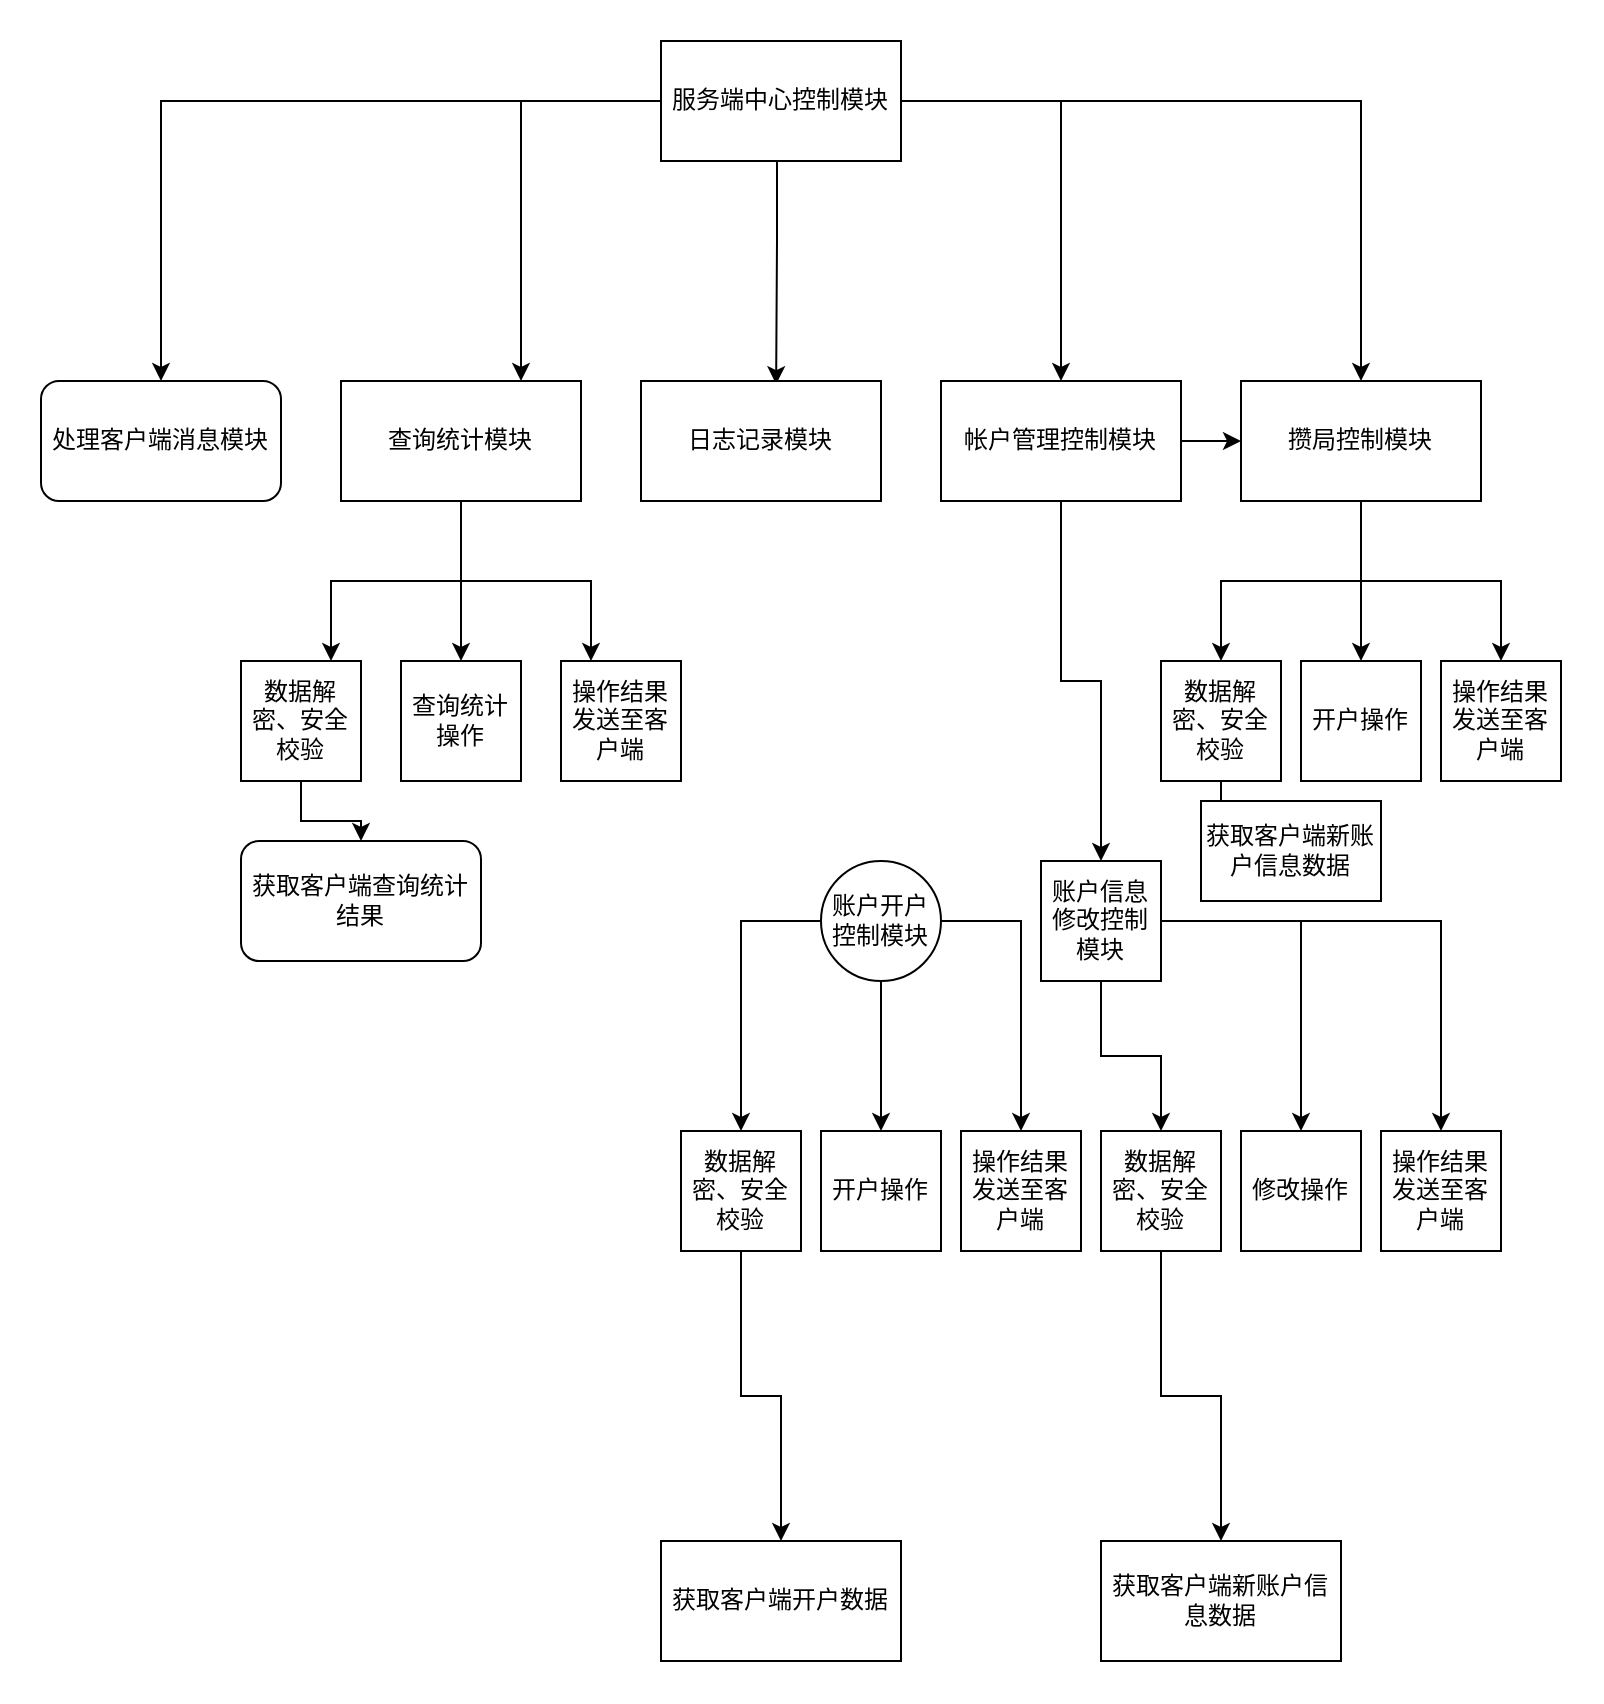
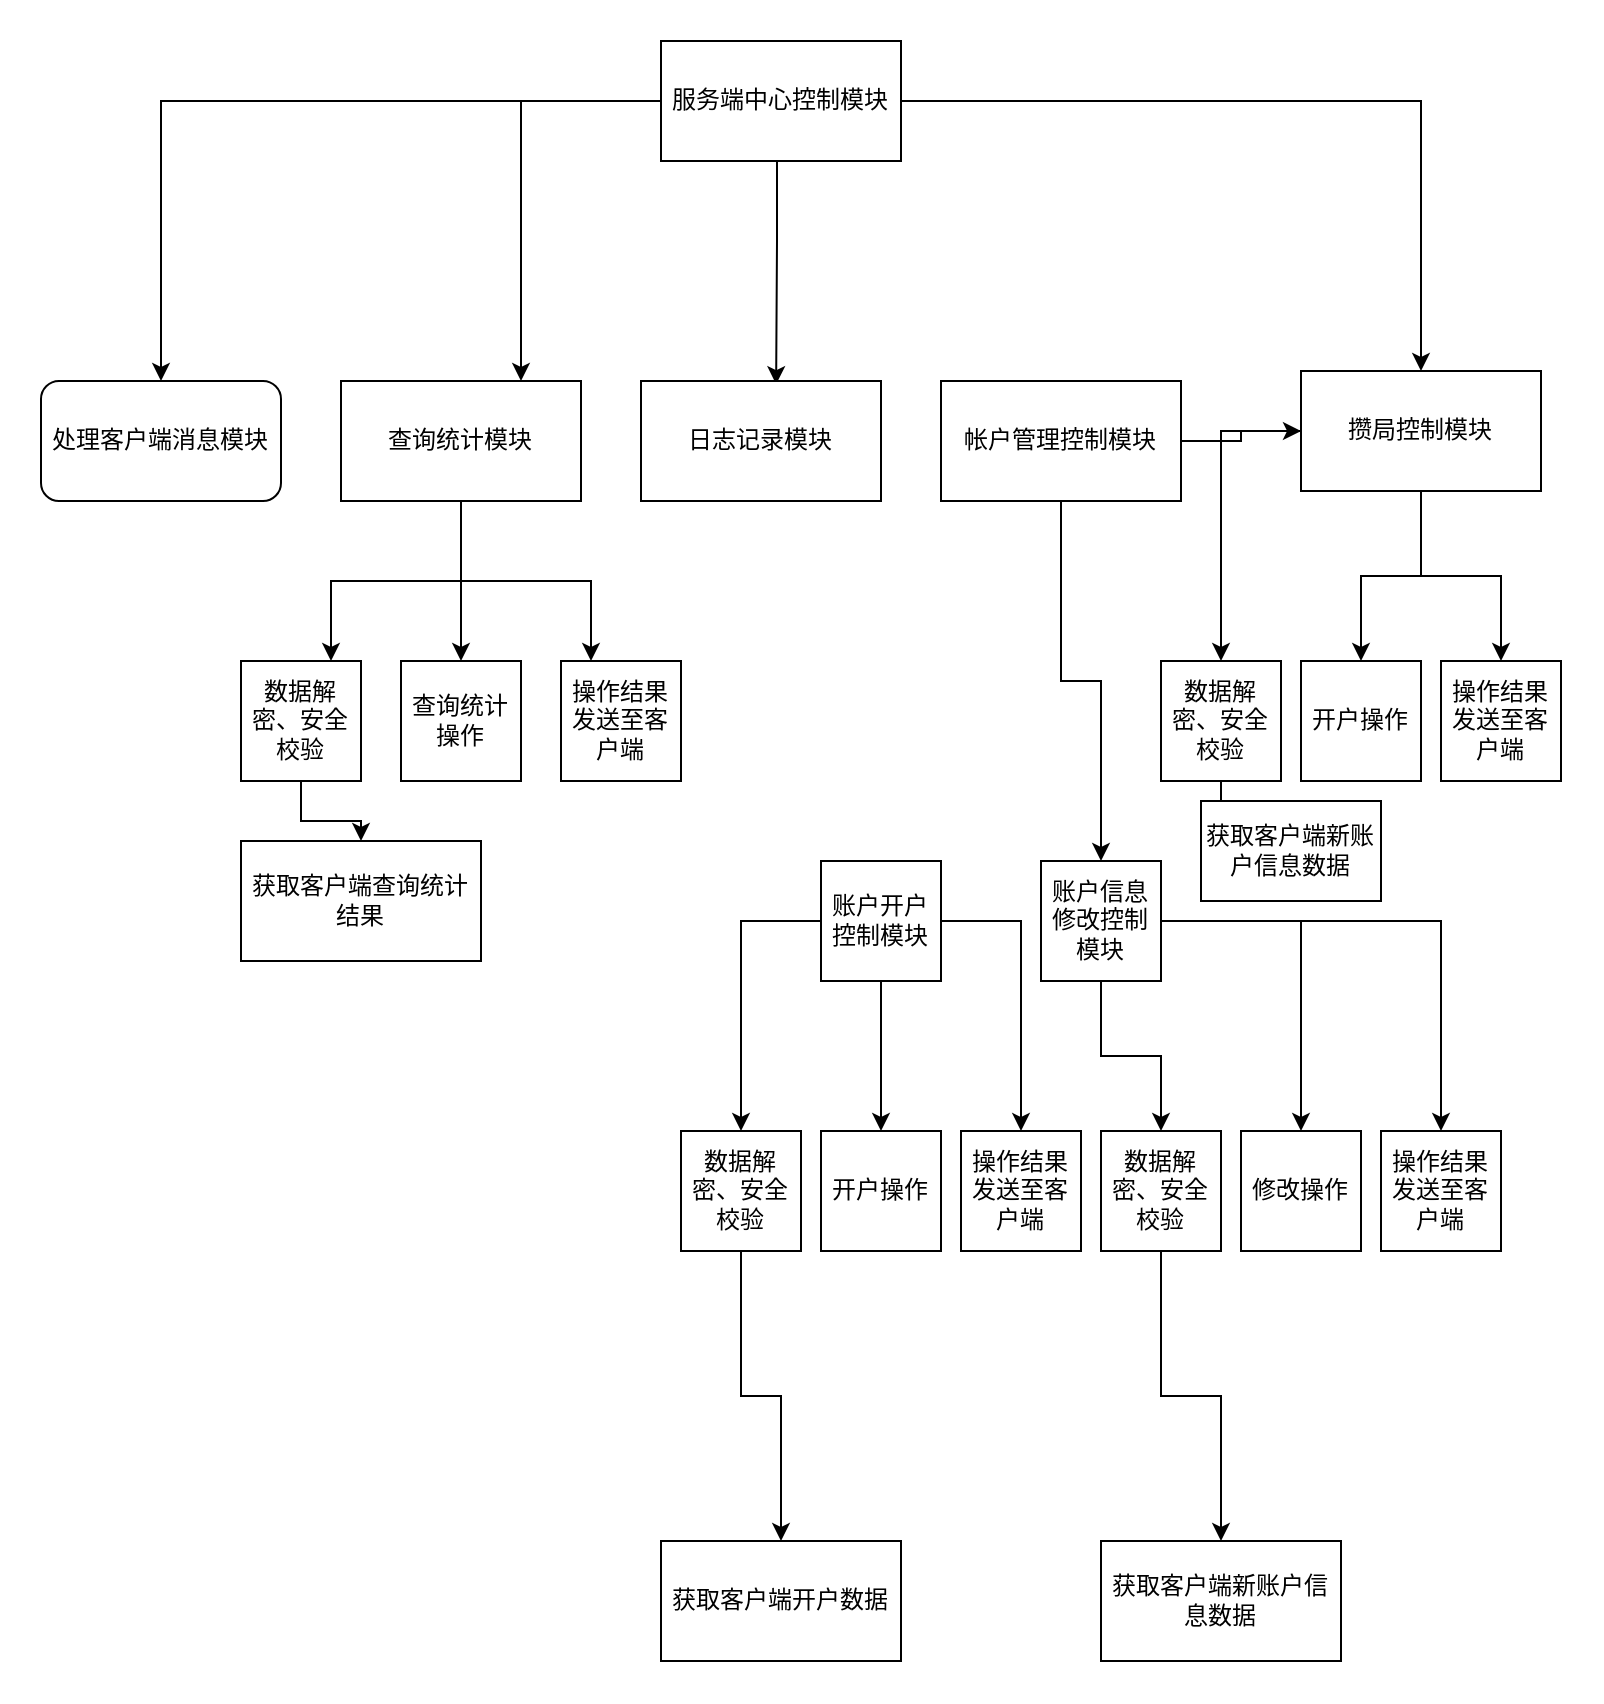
- <mxCell id="5" style="edgeStyle=orthogonalEdgeStyle;rounded=0;orthogonalLoop=1;jettySize=auto;html=1;" edge="1" parent="1" source="7" target="16"><mxGeometry relative="1" as="geometry" /></mxCell>
- <mxCell id="20" value="攒局控制模块" style="rounded=0;whiteSpace=wrap;html=1;" vertex="1" parent="1"><mxGeometry x="620" y="190" width="120" height="60" as="geometry" /></mxCell>
+ <mxCell id="20" value="攒局控制模块" style="rounded=0;whiteSpace=wrap;html=1;" vertex="1" parent="1"><mxGeometry x="650" y="185" width="120" height="60" as="geometry" /></mxCell>
- <mxCell id="25" value="获取客户端查询统计结果" style="whiteSpace=wrap;html=1;rounded=1;" vertex="1" parent="1"><mxGeometry x="120" y="420" width="120" height="60" as="geometry" /></mxCell>
+ <mxCell id="25" value="获取客户端查询统计结果" style="rounded=0;whiteSpace=wrap;html=1;" vertex="1" parent="1"><mxGeometry x="120" y="420" width="120" height="60" as="geometry" /></mxCell>
- <mxCell id="29" value="账户开户控制模块" style="ellipse;whiteSpace=wrap;html=1;" vertex="1" parent="1"><mxGeometry x="410" y="430" width="60" height="60" as="geometry" /></mxCell>
+ <mxCell id="29" value="账户开户控制模块" style="rounded=0;whiteSpace=wrap;html=1;" vertex="1" parent="1"><mxGeometry x="410" y="430" width="60" height="60" as="geometry" /></mxCell>
